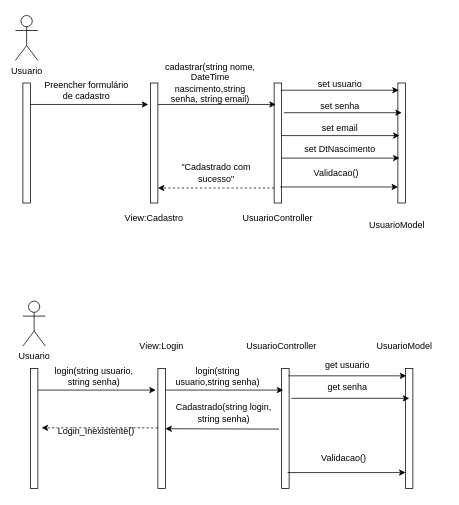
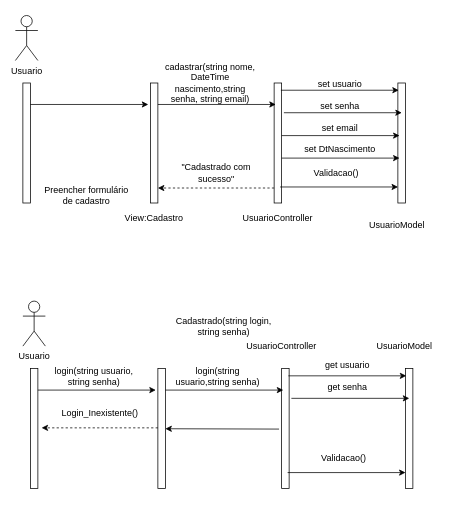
- <mxCell id="7" value="Preencher formulário de cadastro" style="text;html=1;strokeColor=none;fillColor=none;align=center;verticalAlign=middle;whiteSpace=wrap;rounded=0;" vertex="1" parent="1"><mxGeometry x="50" y="110" width="130" height="20" as="geometry" /></mxCell>
+ <mxCell id="7" value="Preencher formulário de cadastro" style="text;html=1;strokeColor=none;fillColor=none;align=center;verticalAlign=middle;whiteSpace=wrap;rounded=0;" vertex="1" parent="1"><mxGeometry x="50" y="250" width="130" height="20" as="geometry" /></mxCell>
- <mxCell id="26" value="View:Login" style="text;html=1;strokeColor=none;fillColor=none;align=center;verticalAlign=middle;whiteSpace=wrap;rounded=0;" vertex="1" parent="1"><mxGeometry x="195" y="450.8" width="40" height="20" as="geometry" /></mxCell>
- <mxCell id="43" value="Cadastrado(string login, string senha)" style="text;html=1;strokeColor=none;fillColor=none;align=center;verticalAlign=middle;whiteSpace=wrap;rounded=0;" vertex="1" parent="1"><mxGeometry x="232.5" y="539.8" width="130" height="20" as="geometry" /></mxCell>
+ <mxCell id="43" value="Cadastrado(string login, string senha)" style="text;html=1;strokeColor=none;fillColor=none;align=center;verticalAlign=middle;whiteSpace=wrap;rounded=0;" vertex="1" parent="1"><mxGeometry x="232.5" y="424.8" width="130" height="20" as="geometry" /></mxCell>
- <mxCell id="40" value="Login_Inexistente()" style="text;html=1;strokeColor=none;fillColor=none;align=center;verticalAlign=middle;whiteSpace=wrap;rounded=0;" vertex="1" parent="1"><mxGeometry x="62.5" y="564.8" width="130" height="20" as="geometry" /></mxCell>
+ <mxCell id="40" value="Login_Inexistente()" style="text;html=1;strokeColor=none;fillColor=none;align=center;verticalAlign=middle;whiteSpace=wrap;rounded=0;" vertex="1" parent="1"><mxGeometry x="67.5" y="539.8" width="130" height="20" as="geometry" /></mxCell>
